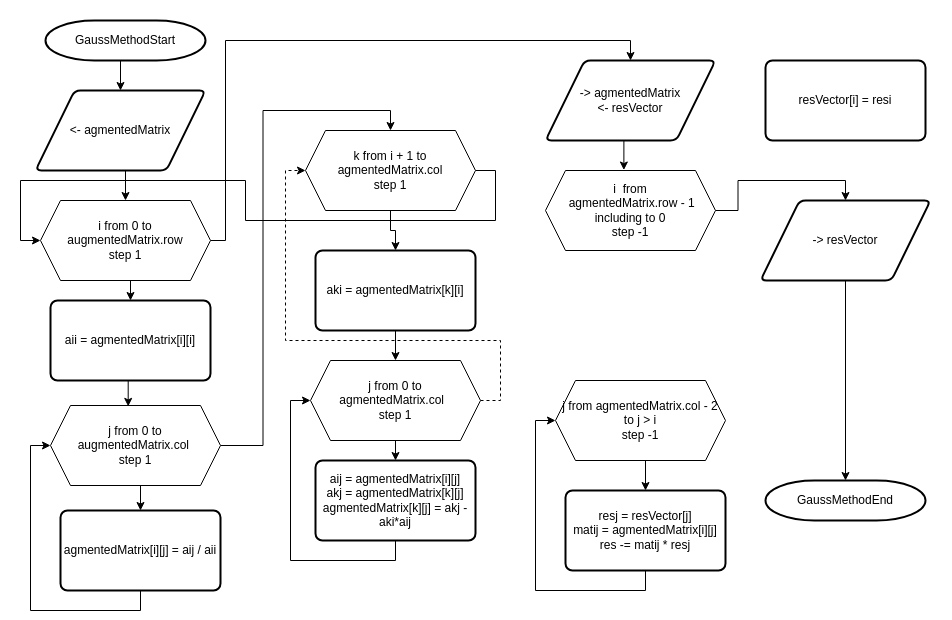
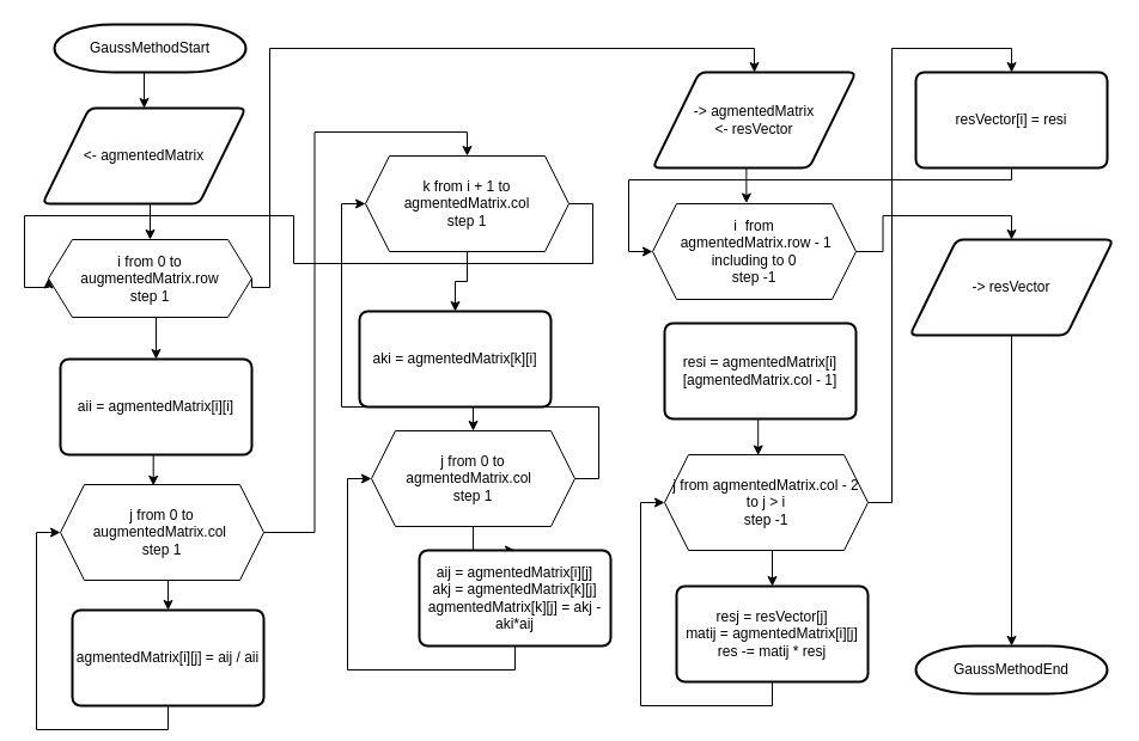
+ <mxCell id="37" style="edgeStyle=orthogonalEdgeStyle;rounded=0;orthogonalLoop=1;jettySize=auto;html=1;entryX=0;entryY=0.5;entryDx=0;entryDy=0;" edge="1" parent="1" source="38" target="28"><mxGeometry relative="1" as="geometry"><Array as="points"><mxPoint x="845" y="150" /><mxPoint x="525" y="150" /><mxPoint x="525" y="210" /></Array></mxGeometry></mxCell>
+ <mxCell id="32" style="edgeStyle=orthogonalEdgeStyle;rounded=0;orthogonalLoop=1;jettySize=auto;html=1;exitX=1;exitY=0.5;exitDx=0;exitDy=0;entryX=0.5;entryY=0;entryDx=0;entryDy=0;" edge="1" parent="1" source="33" target="38"><mxGeometry relative="1" as="geometry" /></mxCell>
- <mxCell id="11" value="i from 0 to augmentedMatrix.row&lt;div&gt;step 1&lt;/div&gt;" style="shape=hexagon;perimeter=hexagonPerimeter2;whiteSpace=wrap;html=1;fixedSize=1;" vertex="1" parent="1"><mxGeometry x="40" y="200" width="170" height="80" as="geometry" /></mxCell>
+ <mxCell id="11" value="i from 0 to augmentedMatrix.row&lt;div&gt;step 1&lt;/div&gt;" style="shape=hexagon;perimeter=hexagonPerimeter2;whiteSpace=wrap;html=1;fixedSize=1;" vertex="1" parent="1"><mxGeometry x="40" y="200" width="170" height="65" as="geometry" /></mxCell>
- <mxCell id="20" value="aki = agmentedMatrix[k][i]" style="rounded=1;whiteSpace=wrap;html=1;absoluteArcSize=1;arcSize=14;strokeWidth=2;" vertex="1" parent="1"><mxGeometry x="315" y="250" width="160" height="80" as="geometry" /></mxCell>
+ <mxCell id="20" value="aki = agmentedMatrix[k][i]" style="rounded=1;whiteSpace=wrap;html=1;absoluteArcSize=1;arcSize=14;strokeWidth=2;" vertex="1" parent="1"><mxGeometry x="300" y="260" width="160" height="80" as="geometry" /></mxCell>
- <mxCell id="22" style="edgeStyle=orthogonalEdgeStyle;rounded=0;orthogonalLoop=1;jettySize=auto;html=1;exitX=1;exitY=0.5;exitDx=0;exitDy=0;entryX=0;entryY=0.5;entryDx=0;entryDy=0;dashed=1;" edge="1" parent="1" source="23" target="18"><mxGeometry relative="1" as="geometry"><Array as="points"><mxPoint x="500" y="400" /><mxPoint x="500" y="340" /><mxPoint x="285" y="340" /><mxPoint x="285" y="170" /></Array></mxGeometry></mxCell>
+ <mxCell id="22" style="edgeStyle=orthogonalEdgeStyle;rounded=0;orthogonalLoop=1;jettySize=auto;html=1;exitX=1;exitY=0.5;exitDx=0;exitDy=0;entryX=0;entryY=0.5;entryDx=0;entryDy=0;" edge="1" parent="1" source="23" target="18"><mxGeometry relative="1" as="geometry"><Array as="points"><mxPoint x="500" y="400" /><mxPoint x="500" y="340" /><mxPoint x="285" y="340" /><mxPoint x="285" y="170" /></Array></mxGeometry></mxCell>
+ <mxCell id="30" value="resi = agmentedMatrix[i][agmentedMatrix.col - 1]" style="rounded=1;whiteSpace=wrap;html=1;absoluteArcSize=1;arcSize=14;strokeWidth=2;" vertex="1" parent="1"><mxGeometry x="555" y="270" width="160" height="80" as="geometry" /></mxCell>
+ <mxCell id="34" style="edgeStyle=orthogonalEdgeStyle;rounded=0;orthogonalLoop=1;jettySize=auto;html=1;exitX=0.5;exitY=1;exitDx=0;exitDy=0;entryX=0.46;entryY=0.006;entryDx=0;entryDy=0;entryPerimeter=0;" edge="1" parent="1" source="30" target="33"><mxGeometry relative="1" as="geometry" /></mxCell>
- <mxCell id="25" value="aij = agmentedMatrix[i][j]&lt;div&gt;akj =&amp;nbsp;&lt;span style=&quot;background-color: initial;&quot;&gt;agmentedMatrix[k][j]&lt;/span&gt;&lt;/div&gt;&lt;div&gt;agmentedMatrix[k][j] = akj - aki*aij&lt;span style=&quot;background-color: initial;&quot;&gt;&lt;br&gt;&lt;/span&gt;&lt;/div&gt;" style="rounded=1;whiteSpace=wrap;html=1;absoluteArcSize=1;arcSize=14;strokeWidth=2;" vertex="1" parent="1"><mxGeometry x="315" y="460" width="160" height="80" as="geometry" /></mxCell>
+ <mxCell id="25" value="aij = agmentedMatrix[i][j]&lt;div&gt;akj =&amp;nbsp;&lt;span style=&quot;background-color: initial;&quot;&gt;agmentedMatrix[k][j]&lt;/span&gt;&lt;/div&gt;&lt;div&gt;agmentedMatrix[k][j] = akj - aki*aij&lt;span style=&quot;background-color: initial;&quot;&gt;&lt;br&gt;&lt;/span&gt;&lt;/div&gt;" style="rounded=1;whiteSpace=wrap;html=1;absoluteArcSize=1;arcSize=14;strokeWidth=2;" vertex="1" parent="1"><mxGeometry x="350" y="460" width="160" height="80" as="geometry" /></mxCell>
- <mxCell id="40" value="GaussMethodEnd" style="strokeWidth=2;html=1;shape=mxgraph.flowchart.terminator;whiteSpace=wrap;" vertex="1" parent="1"><mxGeometry x="765" y="480" width="160" height="40" as="geometry" /></mxCell>
+ <mxCell id="40" value="GaussMethodEnd" style="strokeWidth=2;html=1;shape=mxgraph.flowchart.terminator;whiteSpace=wrap;" vertex="1" parent="1"><mxGeometry x="765" y="540" width="160" height="40" as="geometry" /></mxCell>
